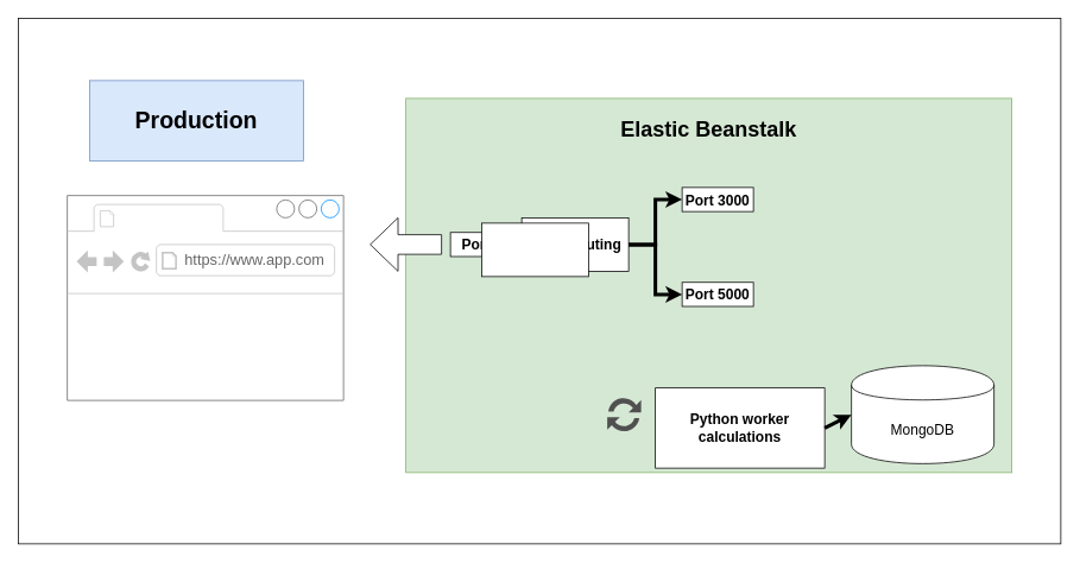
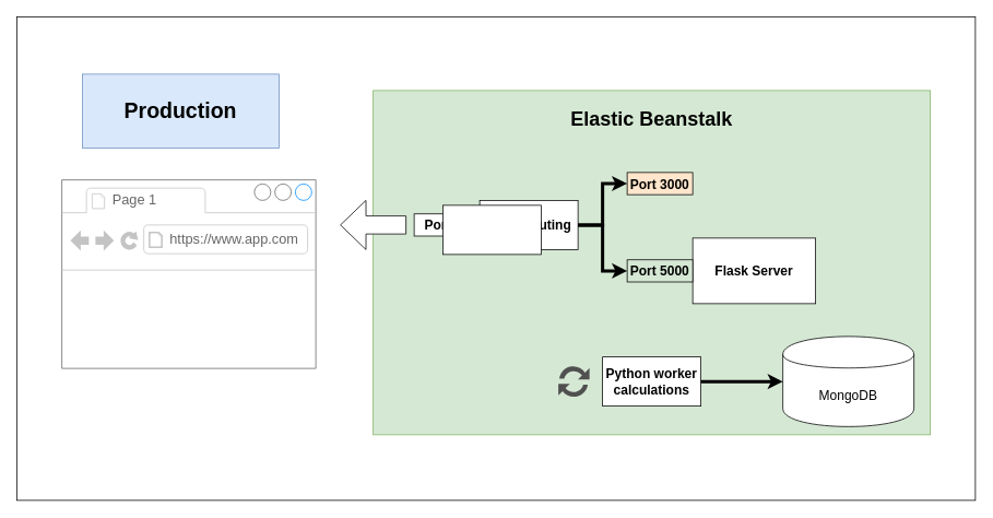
- <mxCell id="9" value="Port 3000" style="rounded=0;whiteSpace=wrap;html=1;fontFamily=Helvetica;fontSize=16;fontColor=#000000;align=center;fontStyle=1" vertex="1" parent="1"><mxGeometry x="765" y="210" width="80" height="27" as="geometry" /></mxCell>
+ <mxCell id="9" value="Port 3000" style="rounded=0;whiteSpace=wrap;html=1;fontFamily=Helvetica;fontSize=16;fontColor=#000000;align=center;fontStyle=1;fillColor=#ffe6cc;" vertex="1" parent="1"><mxGeometry x="765" y="210" width="80" height="27" as="geometry" /></mxCell>
+ <mxCell id="4" value="Page 1" style="strokeWidth=1;shadow=0;dashed=0;align=center;html=1;shape=mxgraph.mockup.containers.anchor;fontSize=17;fontColor=#666666;align=left;" vertex="1" parent="3"><mxGeometry x="60" y="12" width="110" height="26" as="geometry" /></mxCell>
- <mxCell id="10" value="Port 5000" style="rounded=0;whiteSpace=wrap;html=1;fontFamily=Helvetica;fontSize=16;fontColor=#000000;align=center;fontStyle=1" vertex="1" parent="1"><mxGeometry x="765" y="316.5" width="80" height="27" as="geometry" /></mxCell>
+ <mxCell id="10" value="Port 5000" style="rounded=0;whiteSpace=wrap;html=1;fontFamily=Helvetica;fontSize=16;fontColor=#000000;align=center;fontStyle=1;fillColor=#d5e8d4;" vertex="1" parent="1"><mxGeometry x="765" y="316.5" width="80" height="27" as="geometry" /></mxCell>
+ <mxCell id="8" value="Flask Server" style="rounded=0;whiteSpace=wrap;html=1;fontFamily=Helvetica;fontSize=16;fontColor=#000000;align=center;fontStyle=1" vertex="1" parent="1"><mxGeometry x="845" y="290" width="150" height="80" as="geometry" /></mxCell>
- <mxCell id="16" value="Python worker&lt;br style=&quot;font-size: 16px;&quot;&gt;calculations" style="rounded=0;whiteSpace=wrap;html=1;fontFamily=Helvetica;fontSize=16;fontColor=#000000;align=center;fontStyle=1" vertex="1" parent="1"><mxGeometry x="735" y="435" width="190" height="90" as="geometry" /></mxCell>
+ <mxCell id="16" value="Python worker&lt;br style=&quot;font-size: 16px;&quot;&gt;calculations" style="rounded=0;whiteSpace=wrap;html=1;fontFamily=Helvetica;fontSize=16;fontColor=#000000;align=center;fontStyle=1" vertex="1" parent="1"><mxGeometry x="735" y="435" width="120" height="60" as="geometry" /></mxCell>
